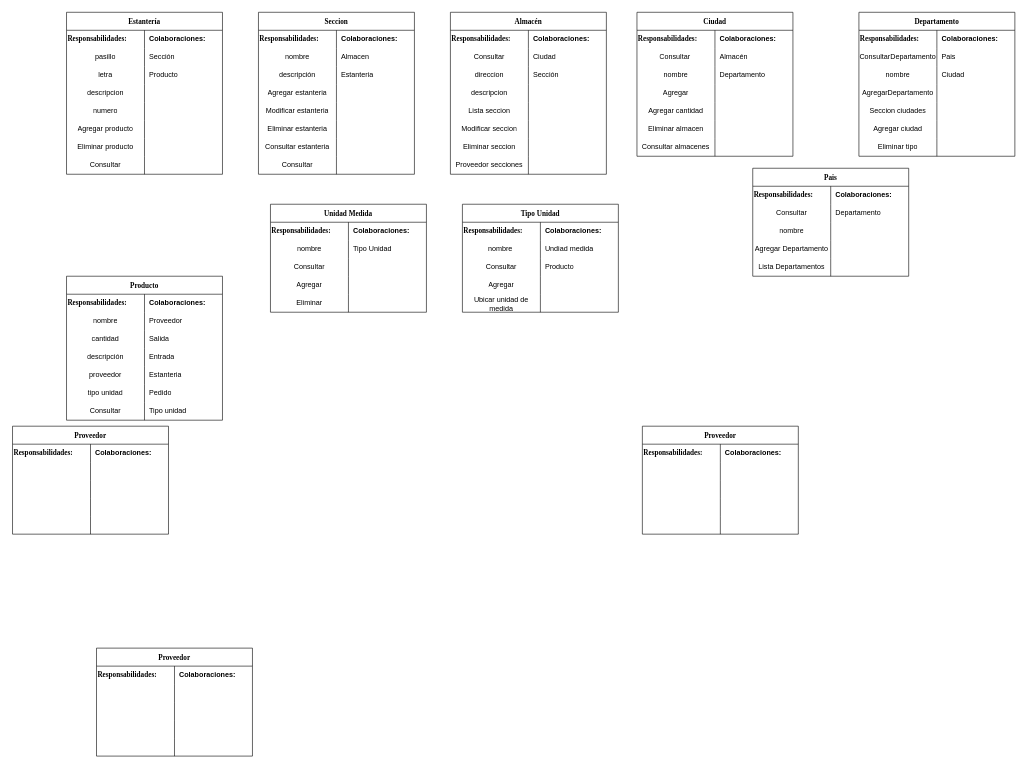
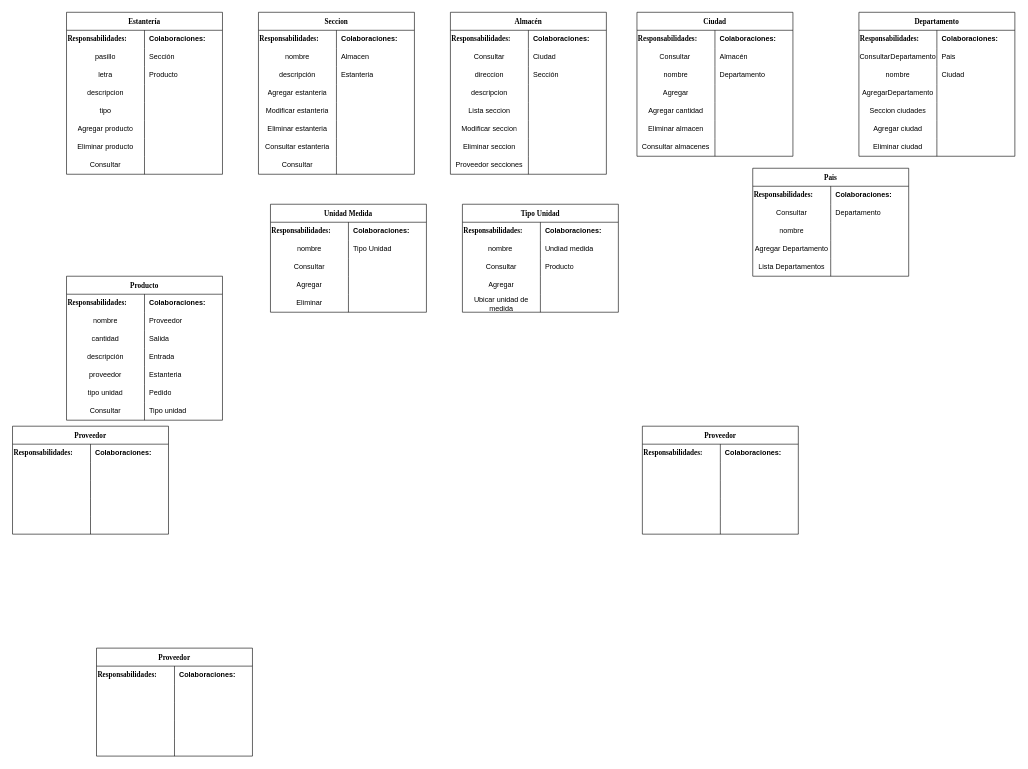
- <mxCell id="118" value="numero" style="shape=partialRectangle;html=1;whiteSpace=wrap;connectable=0;fillColor=none;top=0;left=0;bottom=0;right=0;overflow=hidden;" parent="117" vertex="1"><mxGeometry width="130" height="30" as="geometry"><mxRectangle width="130" height="30" as="alternateBounds" /></mxGeometry></mxCell>
+ <mxCell id="118" value="tipo" style="shape=partialRectangle;html=1;whiteSpace=wrap;connectable=0;fillColor=none;top=0;left=0;bottom=0;right=0;overflow=hidden;" parent="117" vertex="1"><mxGeometry width="130" height="30" as="geometry"><mxRectangle width="130" height="30" as="alternateBounds" /></mxGeometry></mxCell>
- <mxCell id="221" value="Eliminar tipo" style="shape=partialRectangle;html=1;whiteSpace=wrap;connectable=0;fillColor=none;top=0;left=0;bottom=0;right=0;overflow=hidden;" parent="220" vertex="1"><mxGeometry width="130" height="30" as="geometry"><mxRectangle width="130" height="30" as="alternateBounds" /></mxGeometry></mxCell>
+ <mxCell id="221" value="Eliminar ciudad" style="shape=partialRectangle;html=1;whiteSpace=wrap;connectable=0;fillColor=none;top=0;left=0;bottom=0;right=0;overflow=hidden;" parent="220" vertex="1"><mxGeometry width="130" height="30" as="geometry"><mxRectangle width="130" height="30" as="alternateBounds" /></mxGeometry></mxCell>
